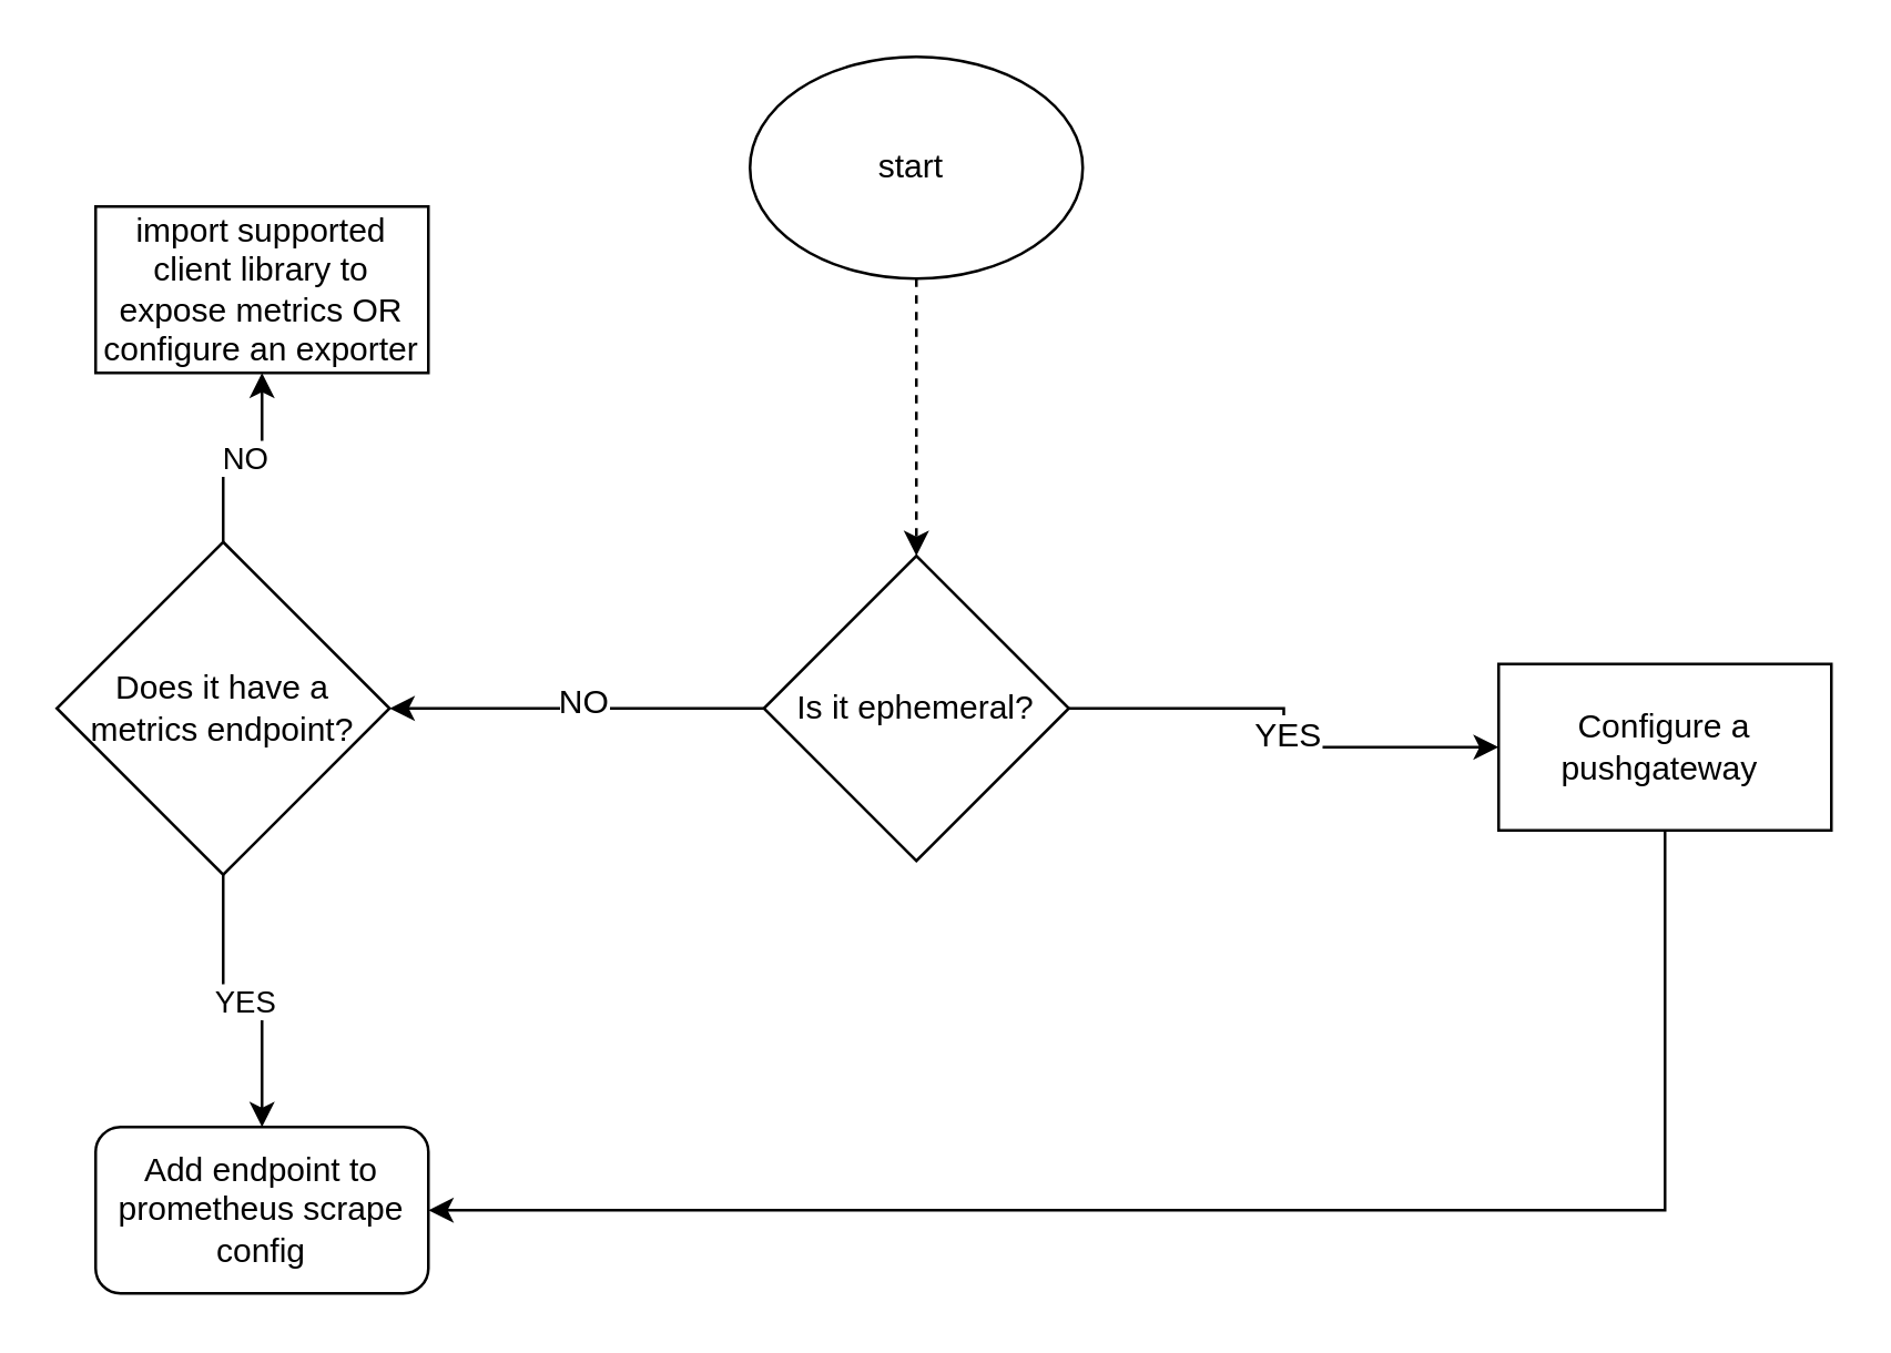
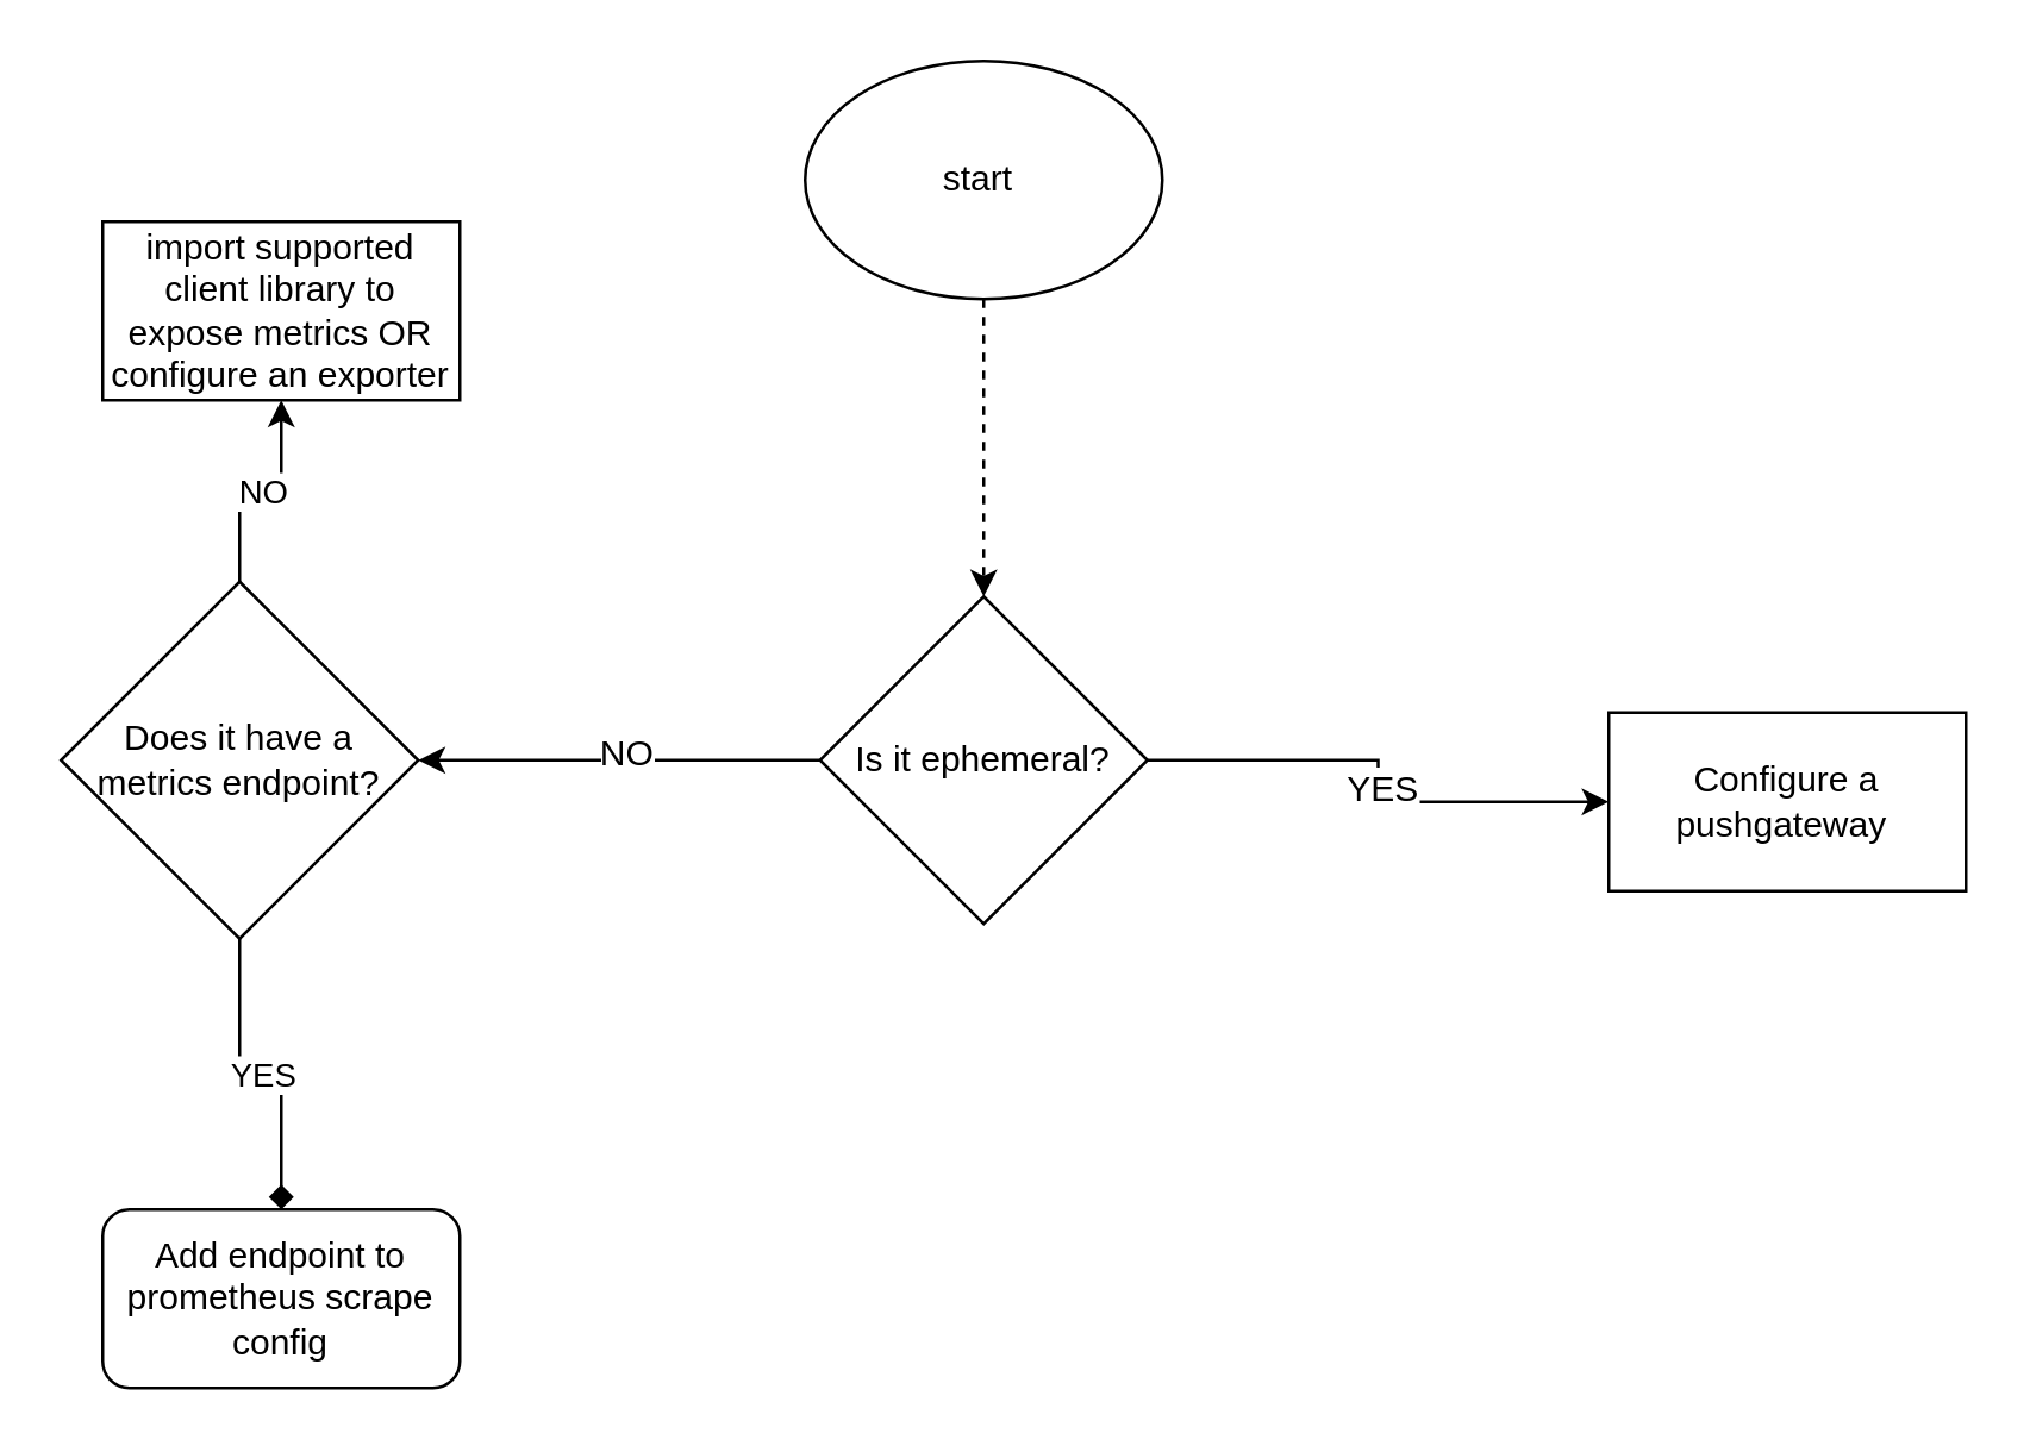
- <mxCell id="9" value="YES" style="edgeStyle=orthogonalEdgeStyle;rounded=0;orthogonalLoop=1;jettySize=auto;html=1;" edge="1" parent="1" source="11" target="12"><mxGeometry relative="1" as="geometry" /></mxCell>
+ <mxCell id="9" value="YES" style="edgeStyle=orthogonalEdgeStyle;rounded=0;orthogonalLoop=1;jettySize=auto;html=1;endArrow=diamond;" edge="1" parent="1" source="11" target="12"><mxGeometry relative="1" as="geometry" /></mxCell>
- <mxCell id="13" style="edgeStyle=orthogonalEdgeStyle;rounded=0;orthogonalLoop=1;jettySize=auto;html=1;entryX=1;entryY=0.5;entryDx=0;entryDy=0;" edge="1" parent="1" source="14" target="12"><mxGeometry relative="1" as="geometry"><Array as="points"><mxPoint x="600" y="436" /></Array></mxGeometry></mxCell>
